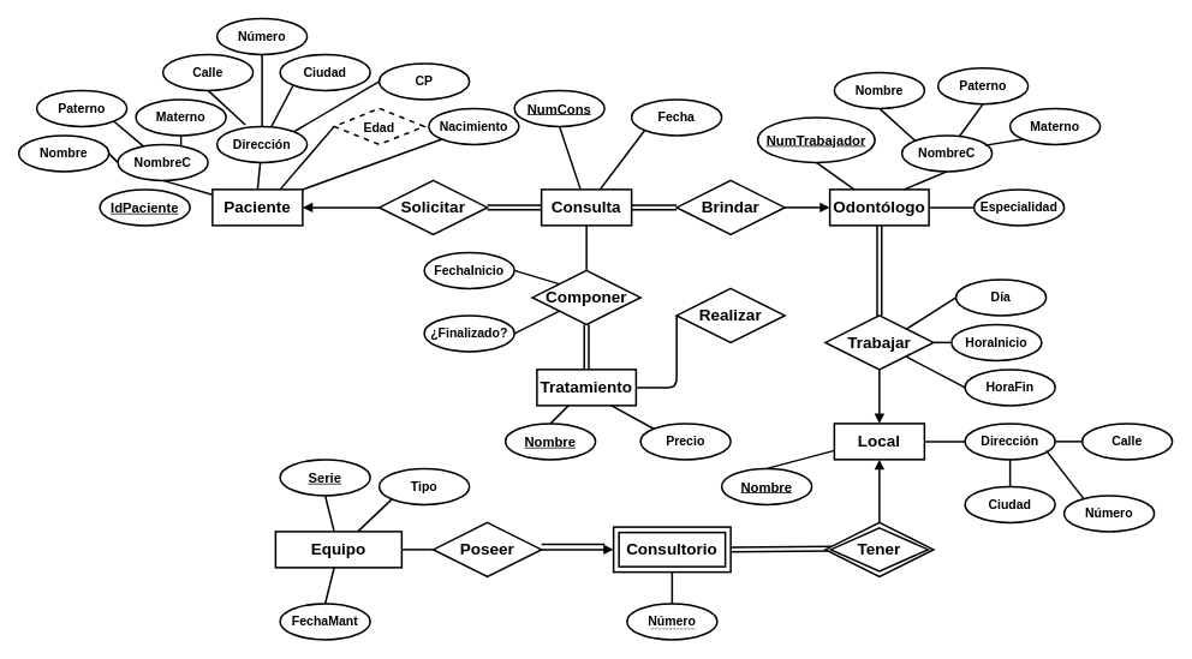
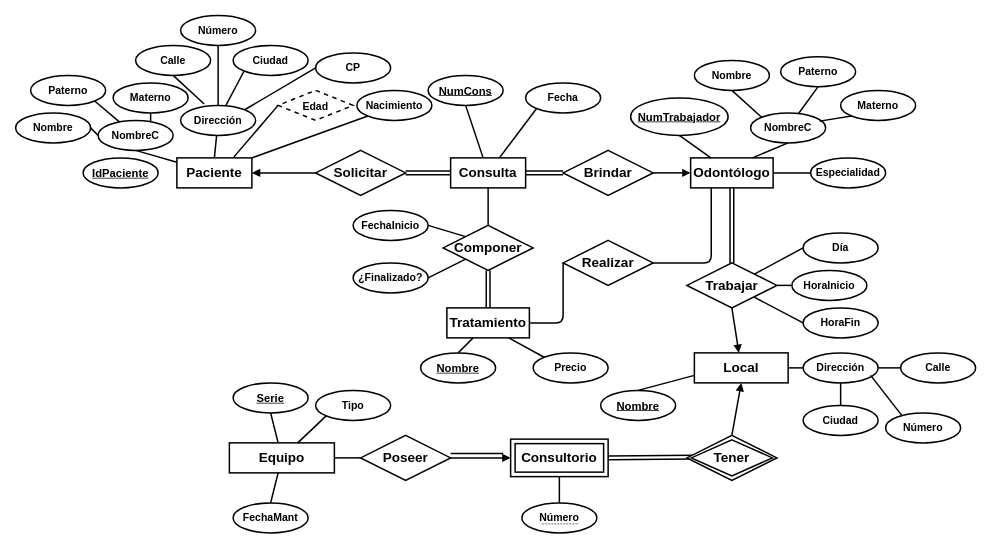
- <mxCell id="96" value="Día" style="ellipse;whiteSpace=wrap;html=1;align=center;strokeWidth=2;fontSize=14;fontStyle=1" parent="1" vertex="1"><mxGeometry x="1060" y="310" width="100" height="40" as="geometry" /></mxCell>
+ <mxCell id="96" value="Día" style="ellipse;whiteSpace=wrap;html=1;align=center;strokeWidth=2;fontSize=14;fontStyle=1" parent="1" vertex="1"><mxGeometry x="1070" y="310" width="100" height="40" as="geometry" /></mxCell>
+ <mxCell id="78" value="" style="edgeStyle=orthogonalEdgeStyle;endArrow=none;html=1;strokeWidth=2;fontFamily=Helvetica;fontSize=18;exitX=1;exitY=0.5;exitDx=0;exitDy=0;entryX=0.25;entryY=1;entryDx=0;entryDy=0;endFill=0;" parent="1" source="77" target="25" edge="1"><mxGeometry width="50" height="50" relative="1" as="geometry"><mxPoint x="885" y="350" as="sourcePoint" /><mxPoint x="935" y="300" as="targetPoint" /></mxGeometry></mxCell>
- <mxCell id="44" value="&lt;font style=&quot;font-size: 18px&quot;&gt;&lt;b style=&quot;font-size: 18px&quot;&gt;Local&lt;/b&gt;&lt;/font&gt;" style="whiteSpace=wrap;html=1;align=center;strokeWidth=2;fontFamily=Helvetica;fontSize=18;" parent="1" vertex="1"><mxGeometry x="925" y="470" width="100" height="40" as="geometry" /></mxCell>
+ <mxCell id="44" value="&lt;font style=&quot;font-size: 18px&quot;&gt;&lt;b style=&quot;font-size: 18px&quot;&gt;Local&lt;/b&gt;&lt;/font&gt;" style="whiteSpace=wrap;html=1;align=center;strokeWidth=2;fontFamily=Helvetica;fontSize=18;" parent="1" vertex="1"><mxGeometry x="925" y="470" width="125" height="40" as="geometry" /></mxCell>
